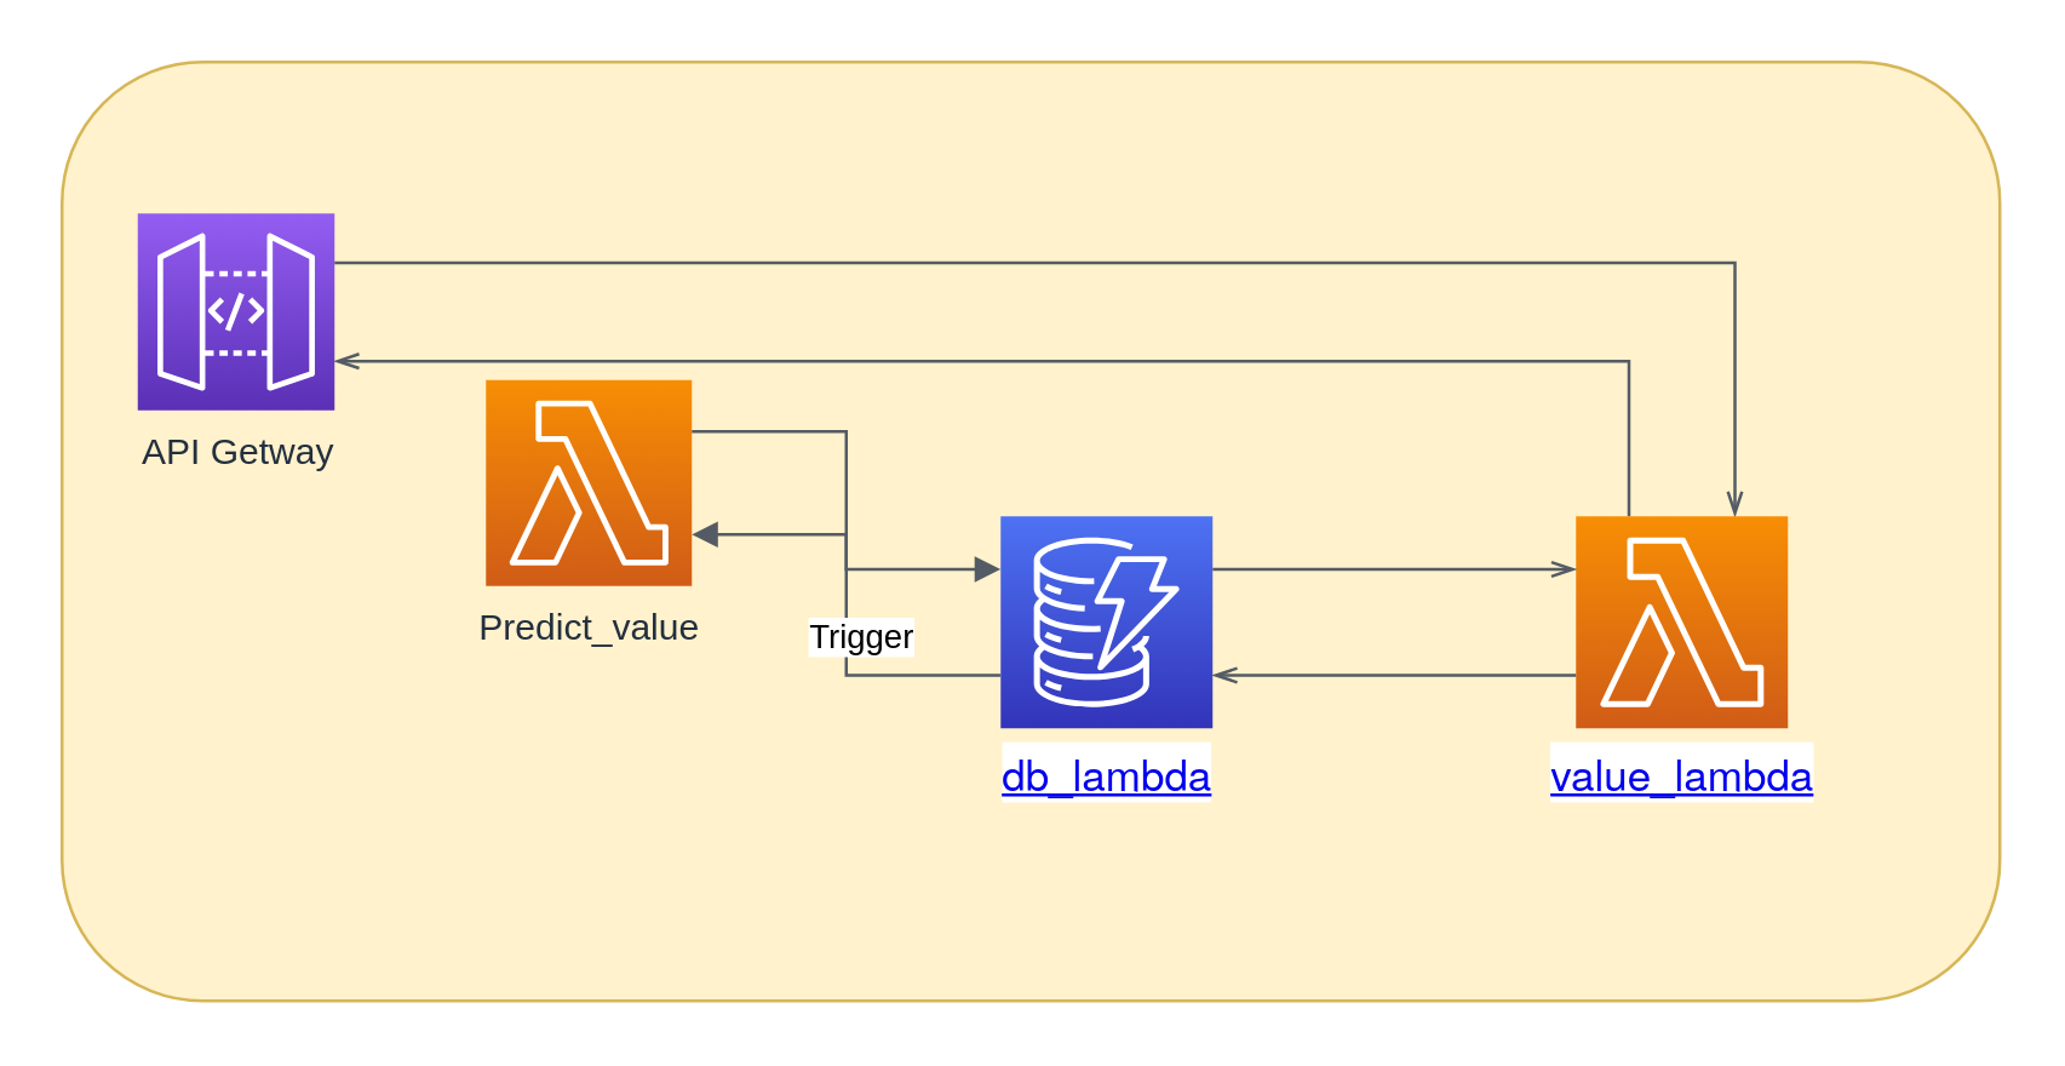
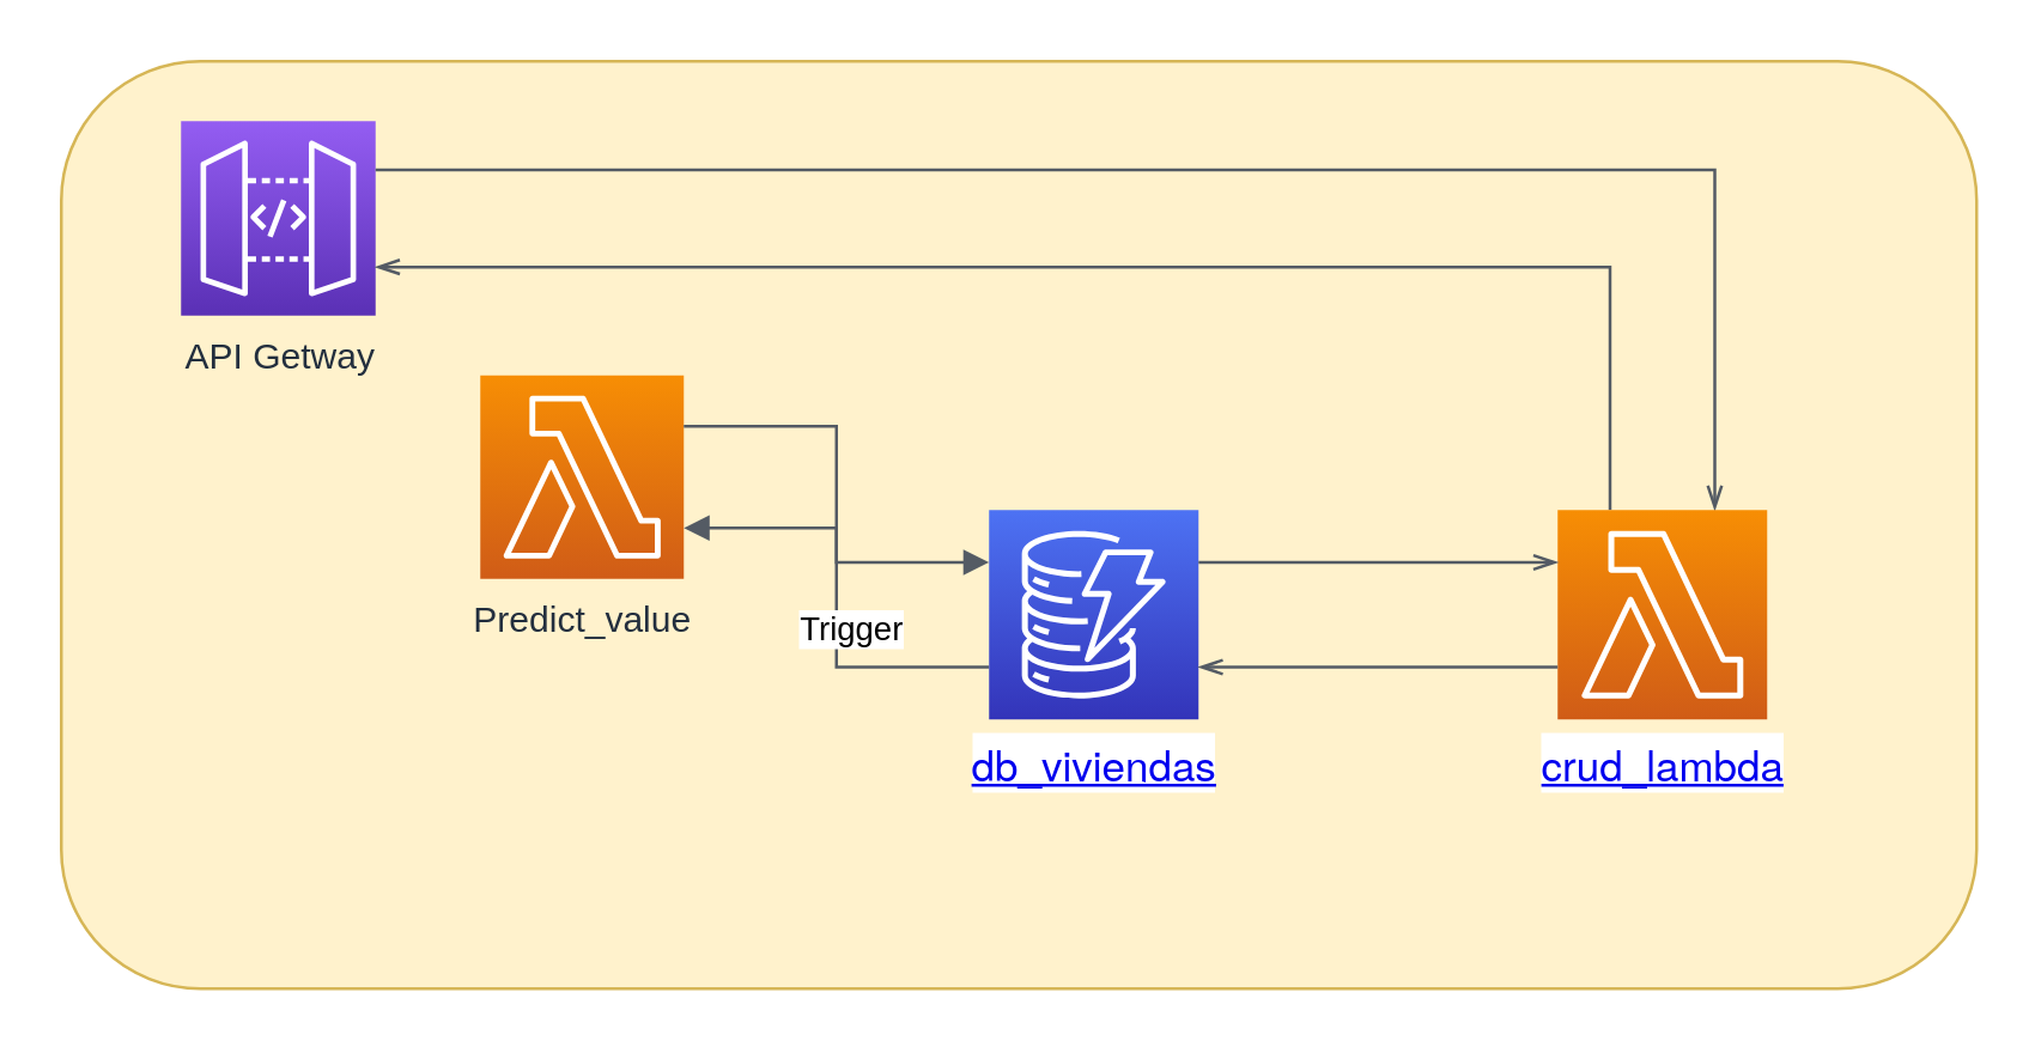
- <mxCell id="3" value="API Getway" style="sketch=0;points=[[0,0,0],[0.25,0,0],[0.5,0,0],[0.75,0,0],[1,0,0],[0,1,0],[0.25,1,0],[0.5,1,0],[0.75,1,0],[1,1,0],[0,0.25,0],[0,0.5,0],[0,0.75,0],[1,0.25,0],[1,0.5,0],[1,0.75,0]];outlineConnect=0;fontColor=#232F3E;gradientColor=#945DF2;gradientDirection=north;fillColor=#5A30B5;strokeColor=#ffffff;dashed=0;verticalLabelPosition=bottom;verticalAlign=top;align=center;html=1;fontSize=12;fontStyle=0;aspect=fixed;shape=mxgraph.aws4.resourceIcon;resIcon=mxgraph.aws4.api_gateway;" parent="1" vertex="1"><mxGeometry x="45" y="70" width="65" height="65" as="geometry" /></mxCell>
+ <mxCell id="3" value="API Getway" style="sketch=0;points=[[0,0,0],[0.25,0,0],[0.5,0,0],[0.75,0,0],[1,0,0],[0,1,0],[0.25,1,0],[0.5,1,0],[0.75,1,0],[1,1,0],[0,0.25,0],[0,0.5,0],[0,0.75,0],[1,0.25,0],[1,0.5,0],[1,0.75,0]];outlineConnect=0;fontColor=#232F3E;gradientColor=#945DF2;gradientDirection=north;fillColor=#5A30B5;strokeColor=#ffffff;dashed=0;verticalLabelPosition=bottom;verticalAlign=top;align=center;html=1;fontSize=12;fontStyle=0;aspect=fixed;shape=mxgraph.aws4.resourceIcon;resIcon=mxgraph.aws4.api_gateway;" parent="1" vertex="1"><mxGeometry x="60" y="40" width="65" height="65" as="geometry" /></mxCell>
- <mxCell id="11" value="&lt;a class=&quot;awsui_link_4c84z_nulx3_3 awsui_weight-normal_4c84z_nulx3_67 awsui_font-size-body-m_4c84z_nulx3_84&quot; href=&quot;https://console.aws.amazon.com/dynamodbv2/home?region=us-east-1#table?name=db_viviendas&quot; style=&quot;background-color: rgb(255 , 255 , 255) ; border-collapse: separate ; border-spacing: 0px ; caption-side: top ; cursor: auto ; direction: ltr ; empty-cells: show ; font-stretch: normal ; list-style: outside none disc ; text-align: left ; text-shadow: none ; visibility: visible ; box-sizing: border-box ; font-size: 14px ; font-family: &amp;#34;amazon ember&amp;#34; , &amp;#34;helvetica neue&amp;#34; , &amp;#34;roboto&amp;#34; , &amp;#34;arial&amp;#34; , sans-serif ; display: inline&quot;&gt;db_lambda&lt;/a&gt;" style="sketch=0;points=[[0,0,0],[0.25,0,0],[0.5,0,0],[0.75,0,0],[1,0,0],[0,1,0],[0.25,1,0],[0.5,1,0],[0.75,1,0],[1,1,0],[0,0.25,0],[0,0.5,0],[0,0.75,0],[1,0.25,0],[1,0.5,0],[1,0.75,0]];outlineConnect=0;fontColor=#232F3E;gradientColor=#4D72F3;gradientDirection=north;fillColor=#3334B9;strokeColor=#ffffff;dashed=0;verticalLabelPosition=bottom;verticalAlign=top;align=center;html=1;fontSize=12;fontStyle=0;aspect=fixed;shape=mxgraph.aws4.resourceIcon;resIcon=mxgraph.aws4.dynamodb;" parent="10" vertex="1"><mxGeometry width="70" height="70" as="geometry" /></mxCell>
+ <mxCell id="11" value="&lt;a class=&quot;awsui_link_4c84z_nulx3_3 awsui_weight-normal_4c84z_nulx3_67 awsui_font-size-body-m_4c84z_nulx3_84&quot; href=&quot;https://console.aws.amazon.com/dynamodbv2/home?region=us-east-1#table?name=db_viviendas&quot; style=&quot;background-color: rgb(255 , 255 , 255) ; border-collapse: separate ; border-spacing: 0px ; caption-side: top ; cursor: auto ; direction: ltr ; empty-cells: show ; font-stretch: normal ; list-style: outside none disc ; text-align: left ; text-shadow: none ; visibility: visible ; box-sizing: border-box ; font-size: 14px ; font-family: &amp;#34;amazon ember&amp;#34; , &amp;#34;helvetica neue&amp;#34; , &amp;#34;roboto&amp;#34; , &amp;#34;arial&amp;#34; , sans-serif ; display: inline&quot;&gt;db_viviendas&lt;/a&gt;" style="sketch=0;points=[[0,0,0],[0.25,0,0],[0.5,0,0],[0.75,0,0],[1,0,0],[0,1,0],[0.25,1,0],[0.5,1,0],[0.75,1,0],[1,1,0],[0,0.25,0],[0,0.5,0],[0,0.75,0],[1,0.25,0],[1,0.5,0],[1,0.75,0]];outlineConnect=0;fontColor=#232F3E;gradientColor=#4D72F3;gradientDirection=north;fillColor=#3334B9;strokeColor=#ffffff;dashed=0;verticalLabelPosition=bottom;verticalAlign=top;align=center;html=1;fontSize=12;fontStyle=0;aspect=fixed;shape=mxgraph.aws4.resourceIcon;resIcon=mxgraph.aws4.dynamodb;" parent="10" vertex="1"><mxGeometry width="70" height="70" as="geometry" /></mxCell>
- <mxCell id="12" value="&lt;a href=&quot;https://console.aws.amazon.com/lambda/home?region=us-east-1#/functions/crud_lambda&quot; style=&quot;background-color: rgb(255 , 255 , 255) ; font-family: &amp;#34;amazon ember&amp;#34; , &amp;#34;helvetica neue&amp;#34; , &amp;#34;roboto&amp;#34; , &amp;#34;arial&amp;#34; , sans-serif ; font-size: 14px&quot;&gt;value_lambda&lt;/a&gt;" style="sketch=0;points=[[0,0,0],[0.25,0,0],[0.5,0,0],[0.75,0,0],[1,0,0],[0,1,0],[0.25,1,0],[0.5,1,0],[0.75,1,0],[1,1,0],[0,0.25,0],[0,0.5,0],[0,0.75,0],[1,0.25,0],[1,0.5,0],[1,0.75,0]];outlineConnect=0;fontColor=#232F3E;gradientColor=#F78E04;gradientDirection=north;fillColor=#D05C17;strokeColor=#ffffff;dashed=0;verticalLabelPosition=bottom;verticalAlign=top;align=center;html=1;fontSize=12;fontStyle=0;aspect=fixed;shape=mxgraph.aws4.resourceIcon;resIcon=mxgraph.aws4.lambda;" parent="10" vertex="1"><mxGeometry x="190" width="70" height="70" as="geometry" /></mxCell>
+ <mxCell id="12" value="&lt;a href=&quot;https://console.aws.amazon.com/lambda/home?region=us-east-1#/functions/crud_lambda&quot; style=&quot;background-color: rgb(255 , 255 , 255) ; font-family: &amp;#34;amazon ember&amp;#34; , &amp;#34;helvetica neue&amp;#34; , &amp;#34;roboto&amp;#34; , &amp;#34;arial&amp;#34; , sans-serif ; font-size: 14px&quot;&gt;crud_lambda&lt;/a&gt;" style="sketch=0;points=[[0,0,0],[0.25,0,0],[0.5,0,0],[0.75,0,0],[1,0,0],[0,1,0],[0.25,1,0],[0.5,1,0],[0.75,1,0],[1,1,0],[0,0.25,0],[0,0.5,0],[0,0.75,0],[1,0.25,0],[1,0.5,0],[1,0.75,0]];outlineConnect=0;fontColor=#232F3E;gradientColor=#F78E04;gradientDirection=north;fillColor=#D05C17;strokeColor=#ffffff;dashed=0;verticalLabelPosition=bottom;verticalAlign=top;align=center;html=1;fontSize=12;fontStyle=0;aspect=fixed;shape=mxgraph.aws4.resourceIcon;resIcon=mxgraph.aws4.lambda;" parent="10" vertex="1"><mxGeometry x="190" width="70" height="70" as="geometry" /></mxCell>
